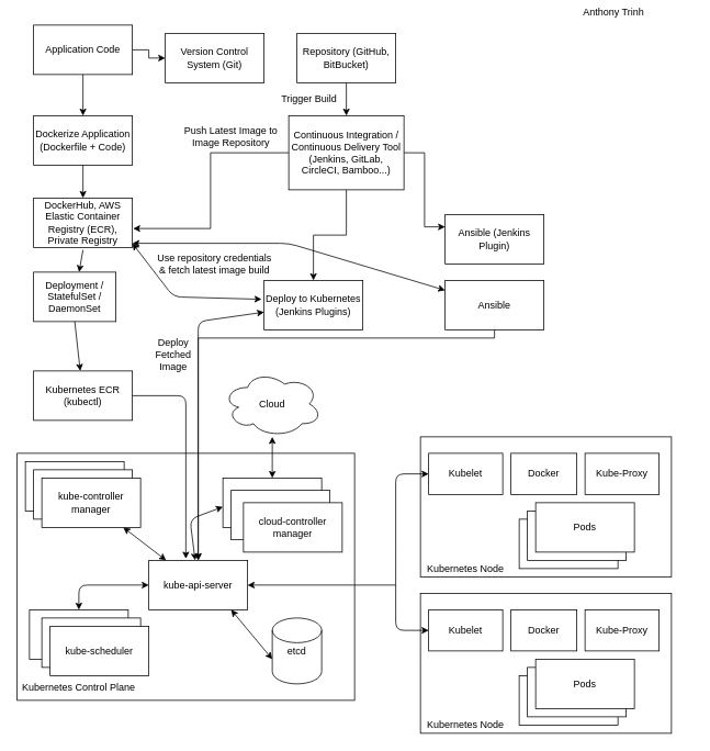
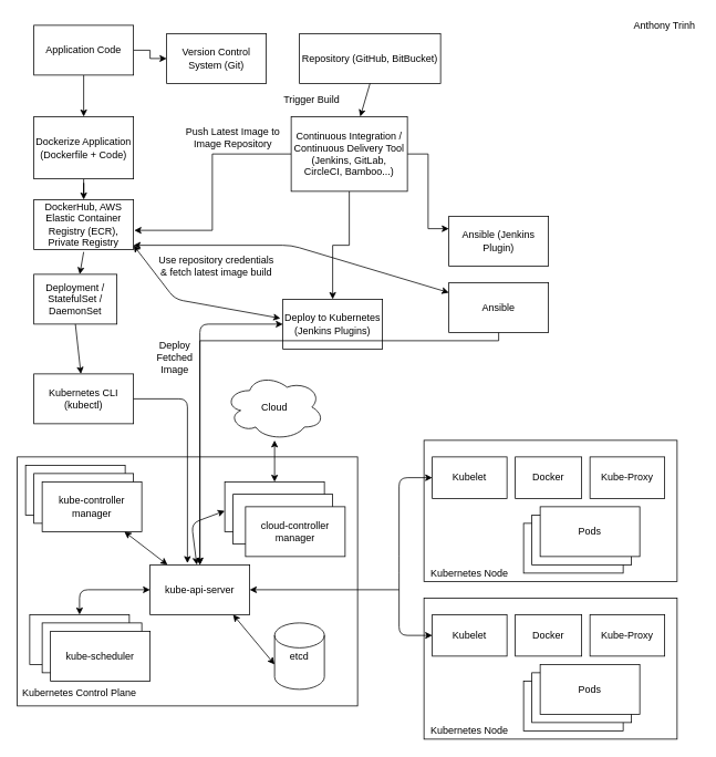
- <mxCell id="68" value="Anthony Trinh" style="text;html=1;strokeColor=none;fillColor=none;align=center;verticalAlign=middle;whiteSpace=wrap;rounded=0;" vertex="1" parent="1"><mxGeometry x="705" y="5" width="80" height="20" as="geometry" /></mxCell>
+ <mxCell id="68" value="Anthony Trinh" style="text;html=1;strokeColor=none;fillColor=none;align=center;verticalAlign=middle;whiteSpace=wrap;rounded=0;" vertex="1" parent="1"><mxGeometry x="760" y="20" width="80" height="20" as="geometry" /></mxCell>
- <mxCell id="6" value="Repository (GitHub, BitBucket)" style="whiteSpace=wrap;html=1;rounded=0;" vertex="1" parent="1"><mxGeometry x="360" y="40" width="120" height="60" as="geometry" /></mxCell>
+ <mxCell id="6" value="Repository (GitHub, BitBucket)" style="whiteSpace=wrap;html=1;rounded=0;" vertex="1" parent="1"><mxGeometry x="360" y="40" width="170" height="60" as="geometry" /></mxCell>
- <mxCell id="8" value="Dockerize Application (Dockerfile + Code)" style="whiteSpace=wrap;html=1;rounded=0;" vertex="1" parent="1"><mxGeometry x="40" y="140" width="120" height="60" as="geometry" /></mxCell>
+ <mxCell id="8" value="Dockerize Application (Dockerfile + Code)" style="whiteSpace=wrap;html=1;rounded=0;" vertex="1" parent="1"><mxGeometry x="40" y="140" width="120" height="75" as="geometry" /></mxCell>
- <mxCell id="58" value="Deploy to Kubernetes (Jenkins Plugins)" style="rounded=0;whiteSpace=wrap;html=1;" vertex="1" parent="1"><mxGeometry x="320" y="340" width="120" height="60" as="geometry" /></mxCell>
+ <mxCell id="58" value="Deploy to Kubernetes (Jenkins Plugins)" style="rounded=0;whiteSpace=wrap;html=1;" vertex="1" parent="1"><mxGeometry x="340" y="360" width="120" height="60" as="geometry" /></mxCell>
- <mxCell id="19" value="Kubernetes ECR (kubectl)" style="rounded=0;whiteSpace=wrap;html=1;" vertex="1" parent="1"><mxGeometry x="40" y="450" width="120" height="60" as="geometry" /></mxCell>
+ <mxCell id="19" value="Kubernetes CLI (kubectl)" style="rounded=0;whiteSpace=wrap;html=1;" vertex="1" parent="1"><mxGeometry x="40" y="450" width="120" height="60" as="geometry" /></mxCell>
